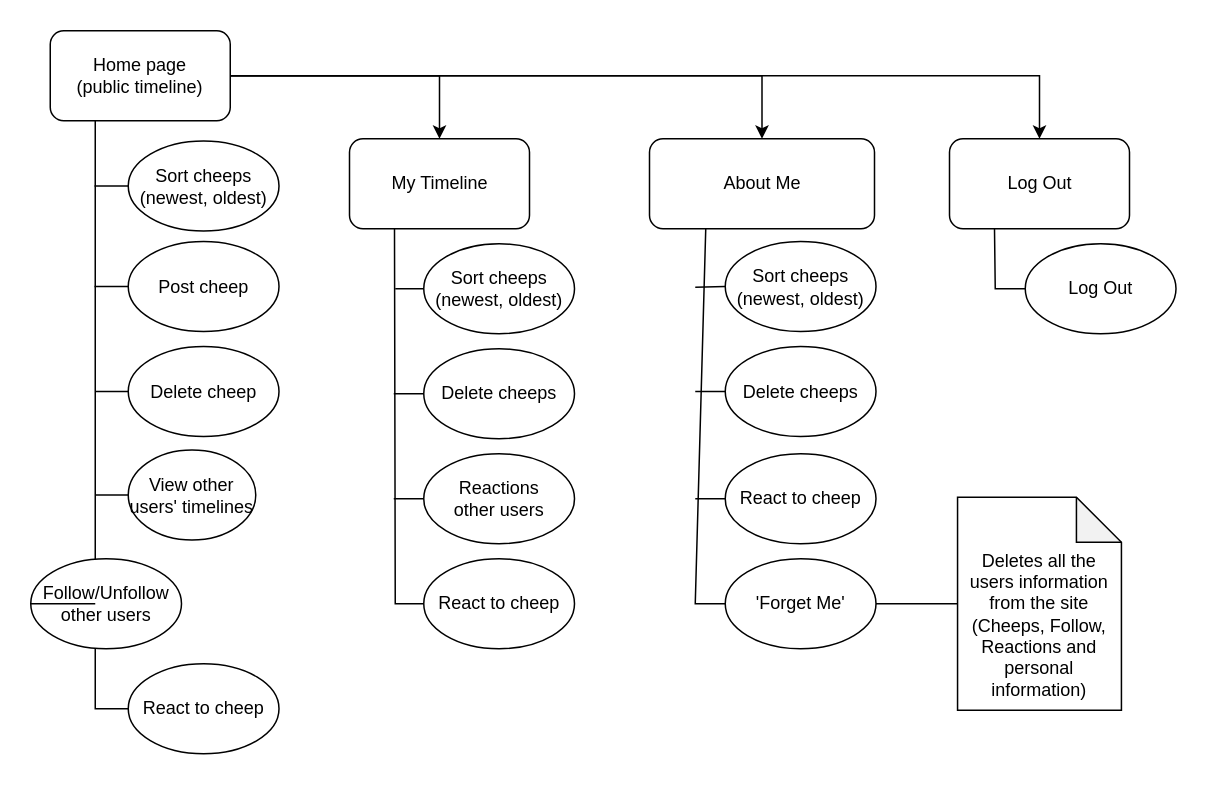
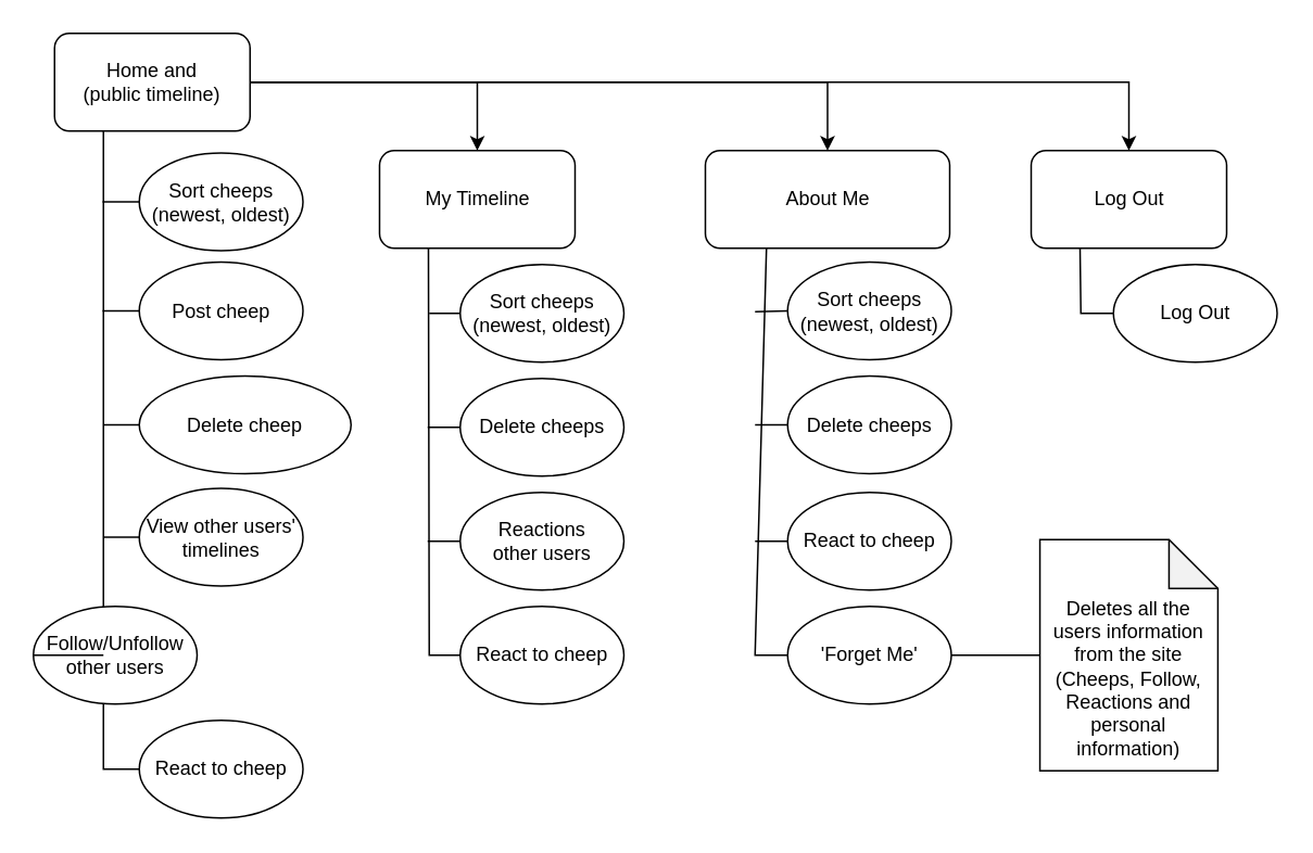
- <mxCell id="5" value="Home page&lt;br&gt;(public timeline)" style="rounded=1;whiteSpace=wrap;html=1;" vertex="1" parent="1"><mxGeometry x="33" y="20" width="120" height="60" as="geometry" /></mxCell>
+ <mxCell id="5" value="Home and&lt;br&gt;(public timeline)" style="rounded=1;whiteSpace=wrap;html=1;" vertex="1" parent="1"><mxGeometry x="33" y="20" width="120" height="60" as="geometry" /></mxCell>
- <mxCell id="12" value="Delete cheep" style="ellipse;whiteSpace=wrap;html=1;" vertex="1" parent="1"><mxGeometry x="85" y="230.5" width="100.5" height="60" as="geometry" /></mxCell>
+ <mxCell id="12" value="Delete cheep" style="ellipse;whiteSpace=wrap;html=1;" vertex="1" parent="1"><mxGeometry x="85" y="230.5" width="130" height="60" as="geometry" /></mxCell>
- <mxCell id="16" value="View other users' timelines" style="ellipse;whiteSpace=wrap;html=1;" vertex="1" parent="1"><mxGeometry x="85" y="299.5" width="85" height="60" as="geometry" /></mxCell>
+ <mxCell id="16" value="View other users' timelines" style="ellipse;whiteSpace=wrap;html=1;" vertex="1" parent="1"><mxGeometry x="85" y="299.5" width="100.5" height="60" as="geometry" /></mxCell>
